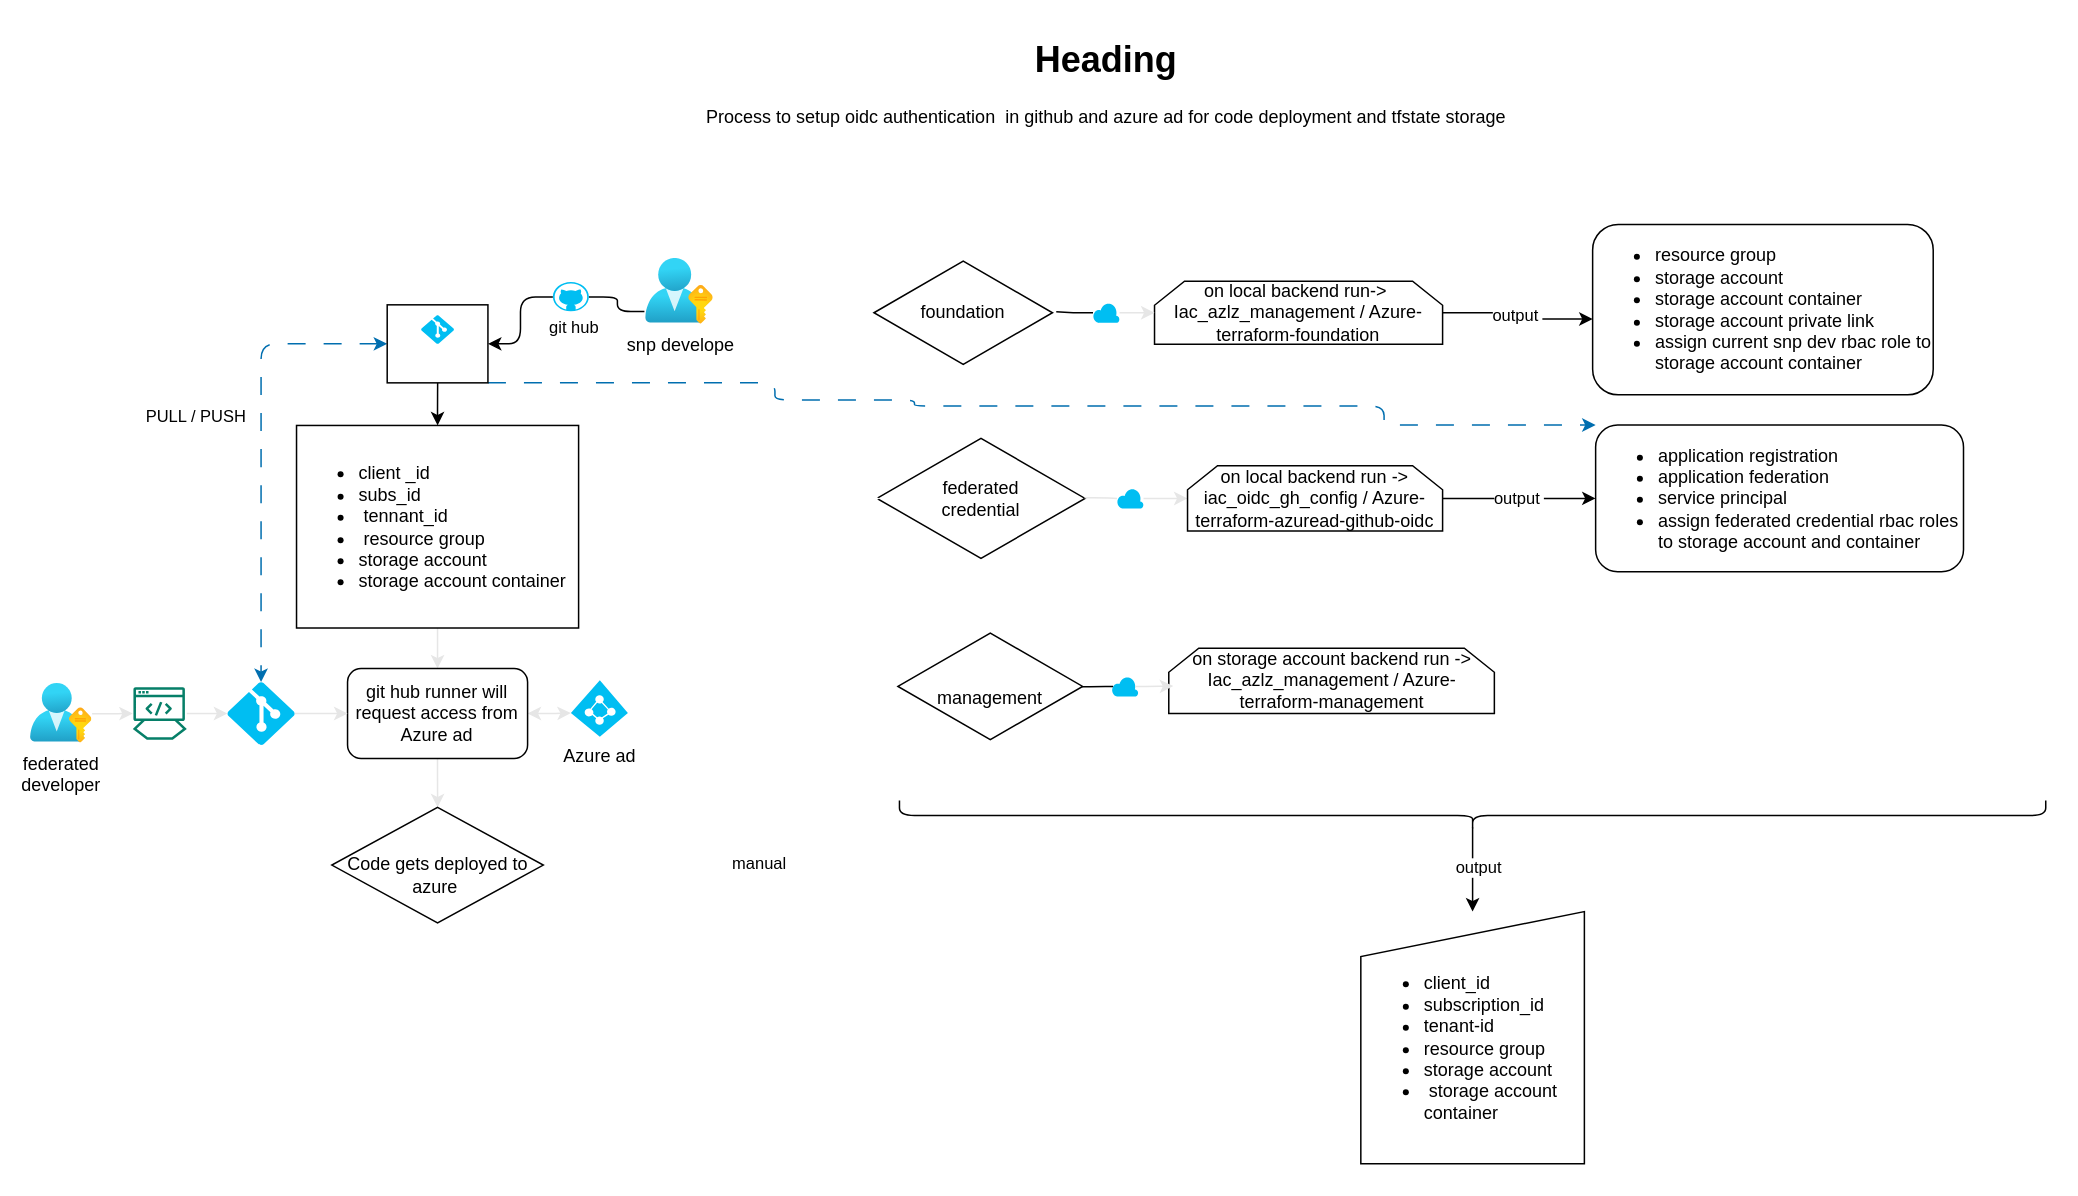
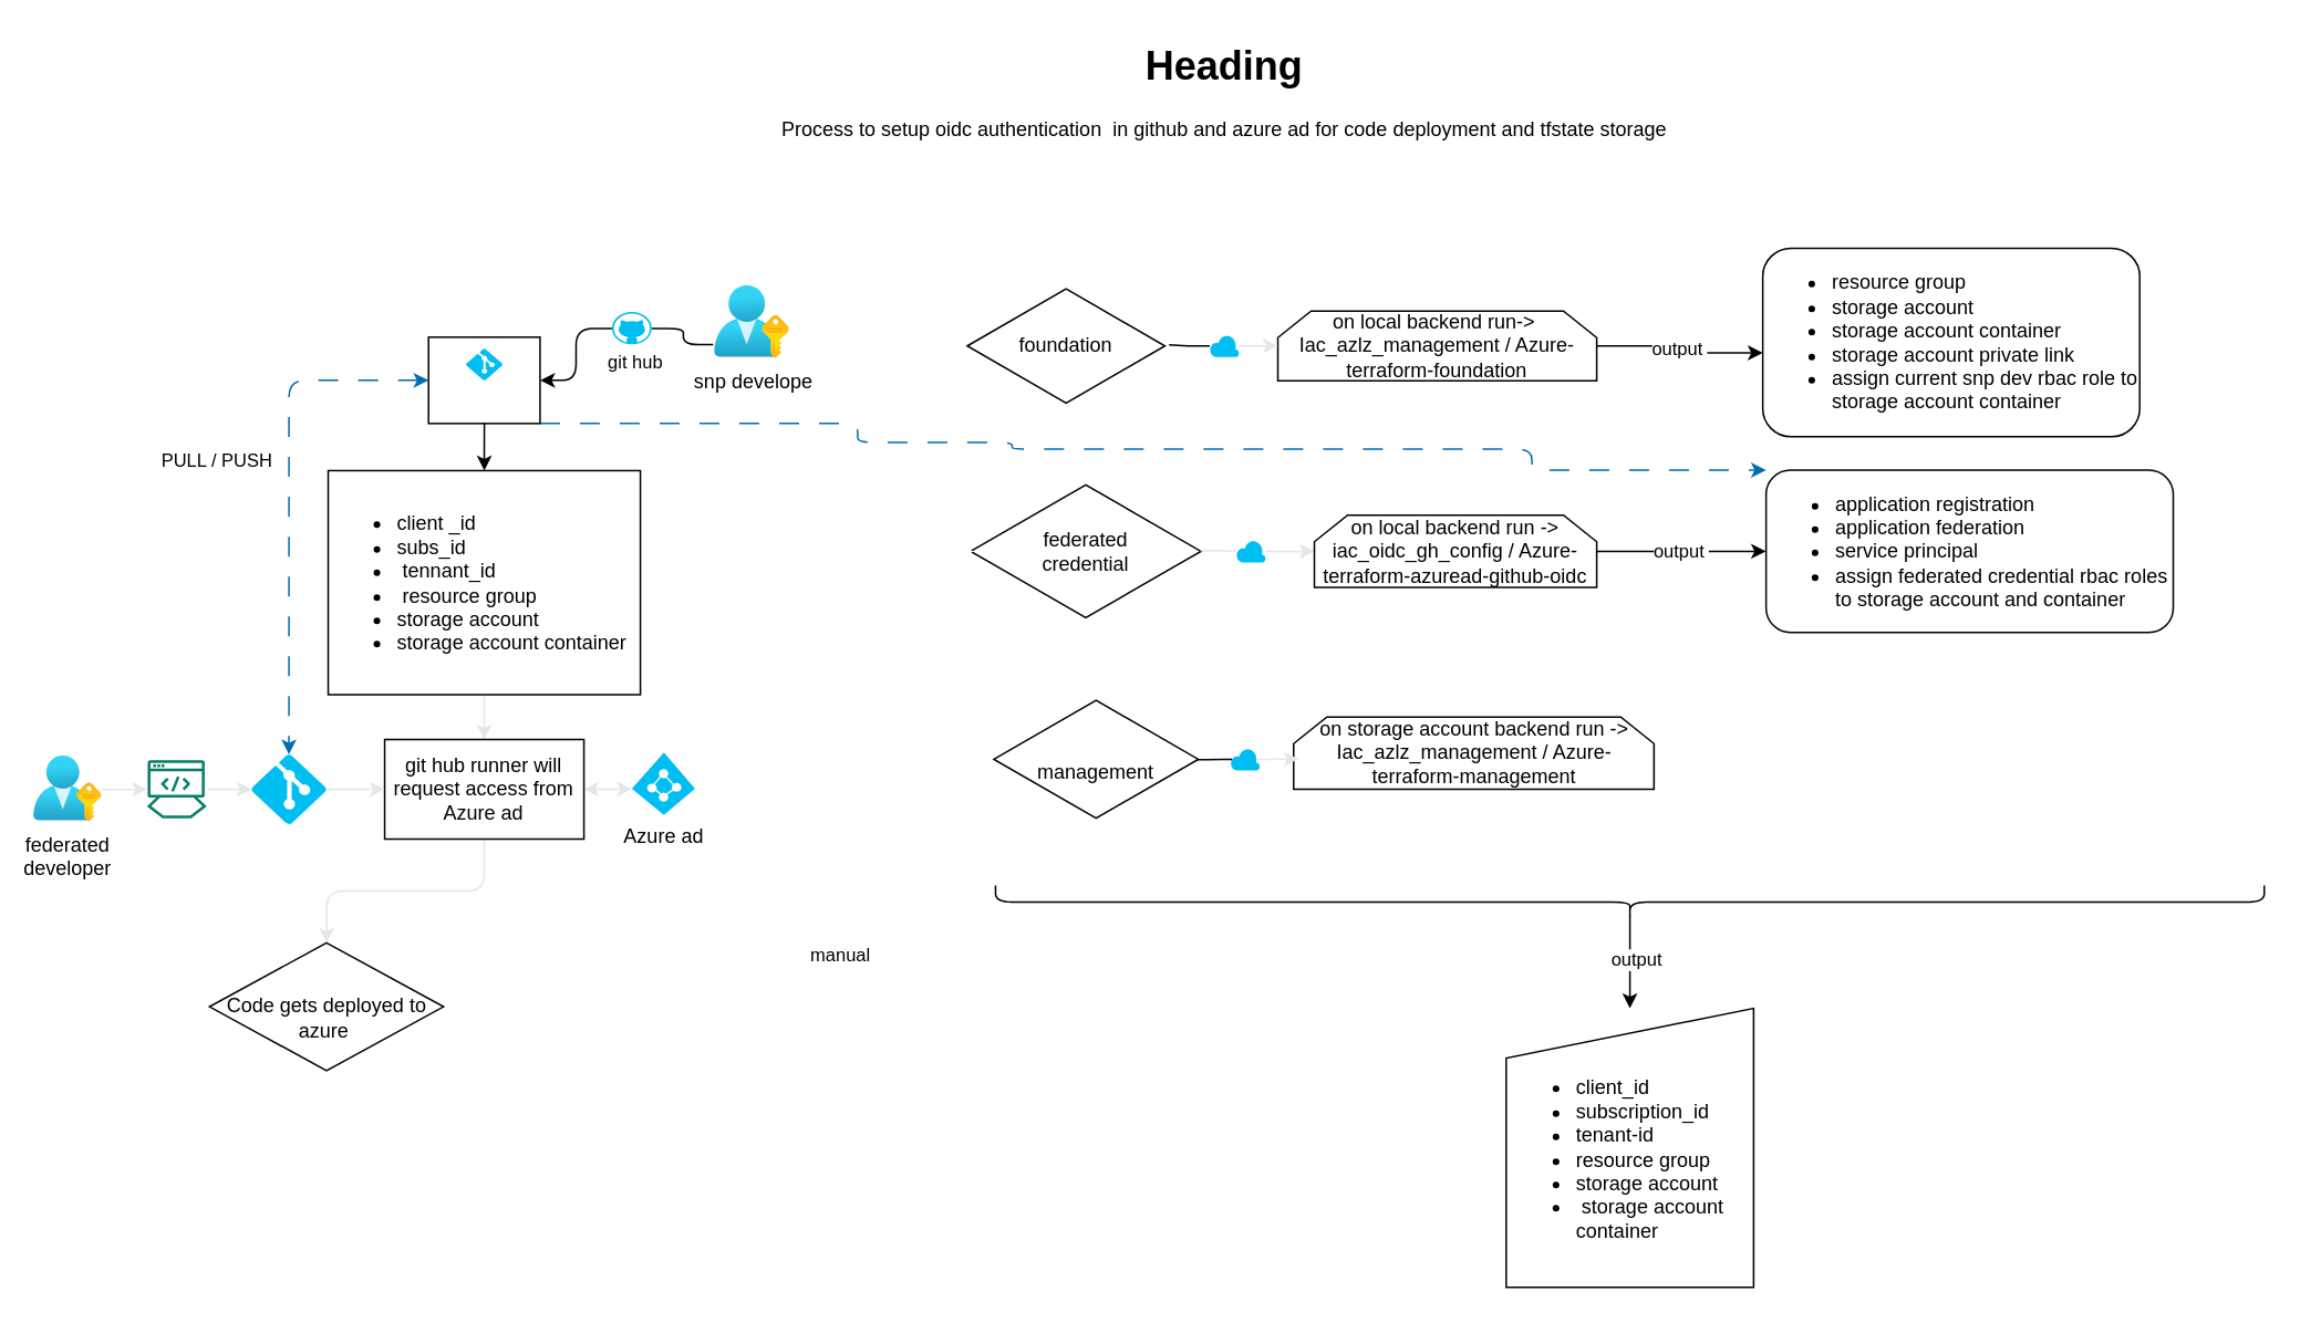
- <mxCell id="25" value="git hub runner will request access from Azure ad" style="whiteSpace=wrap;html=1;rounded=1;" parent="1" vertex="1"><mxGeometry x="231.14" y="445" width="120" height="60" as="geometry" /></mxCell>
+ <mxCell id="25" value="git hub runner will request access from Azure ad" style="whiteSpace=wrap;html=1;" parent="1" vertex="1"><mxGeometry x="231.14" y="445" width="120" height="60" as="geometry" /></mxCell>
- <mxCell id="26" value="&lt;br&gt;Code gets deployed to azure&amp;nbsp;" style="rhombus;whiteSpace=wrap;html=1;" parent="1" vertex="1"><mxGeometry x="220.67" y="537.52" width="140.94" height="77" as="geometry" /></mxCell>
+ <mxCell id="26" value="&lt;br&gt;Code gets deployed to azure&amp;nbsp;" style="rhombus;whiteSpace=wrap;html=1;" parent="1" vertex="1"><mxGeometry x="125.67" y="567.52" width="140.94" height="77" as="geometry" /></mxCell>
